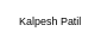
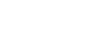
- <mxCell id="2" value="Kalpesh Patil" style="text;html=1;align=center;verticalAlign=middle;resizable=0;points=[];autosize=1;fontSize=15;" vertex="1" parent="1"><mxGeometry x="20" y="20" width="100" height="20" as="geometry" /></mxCell>
